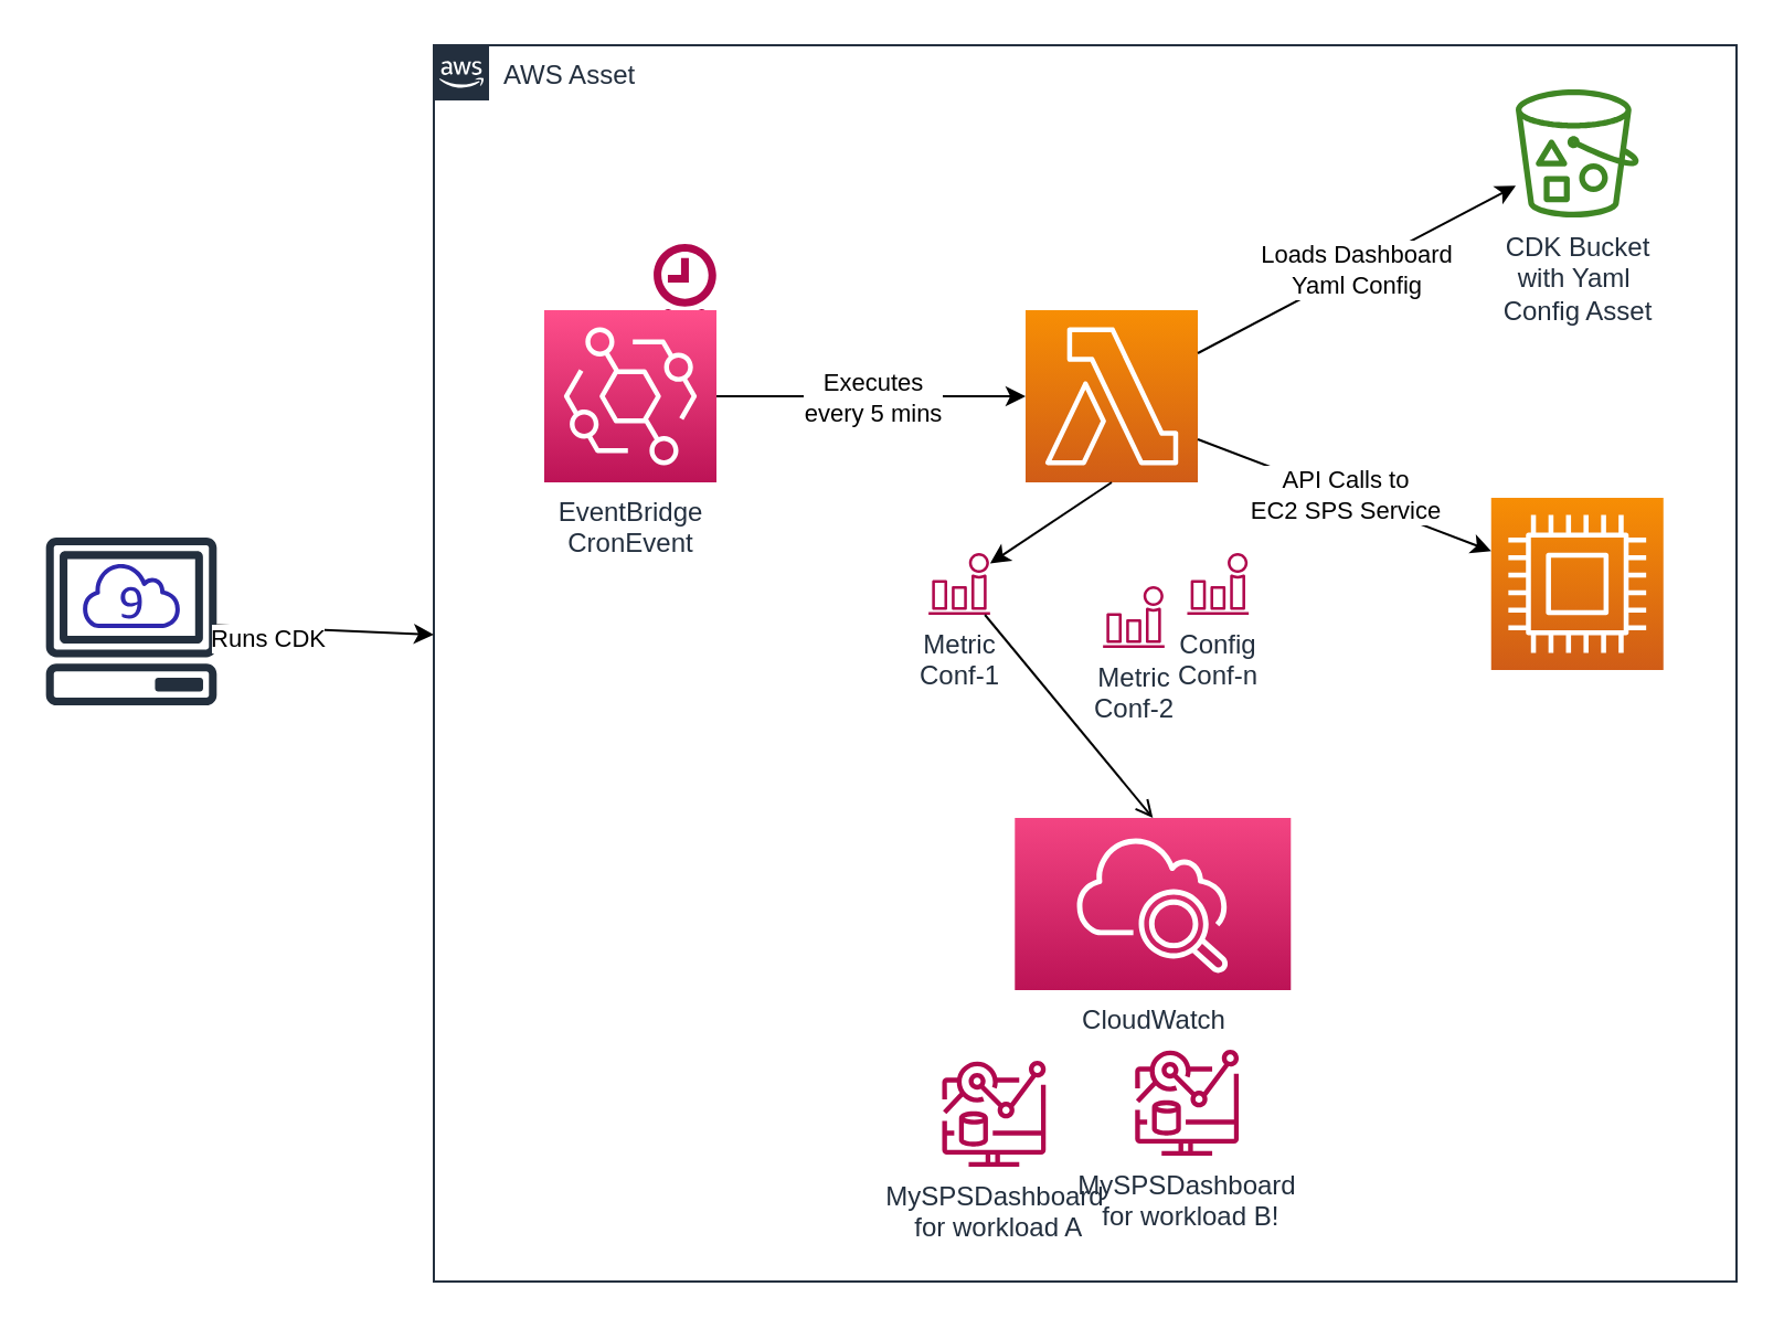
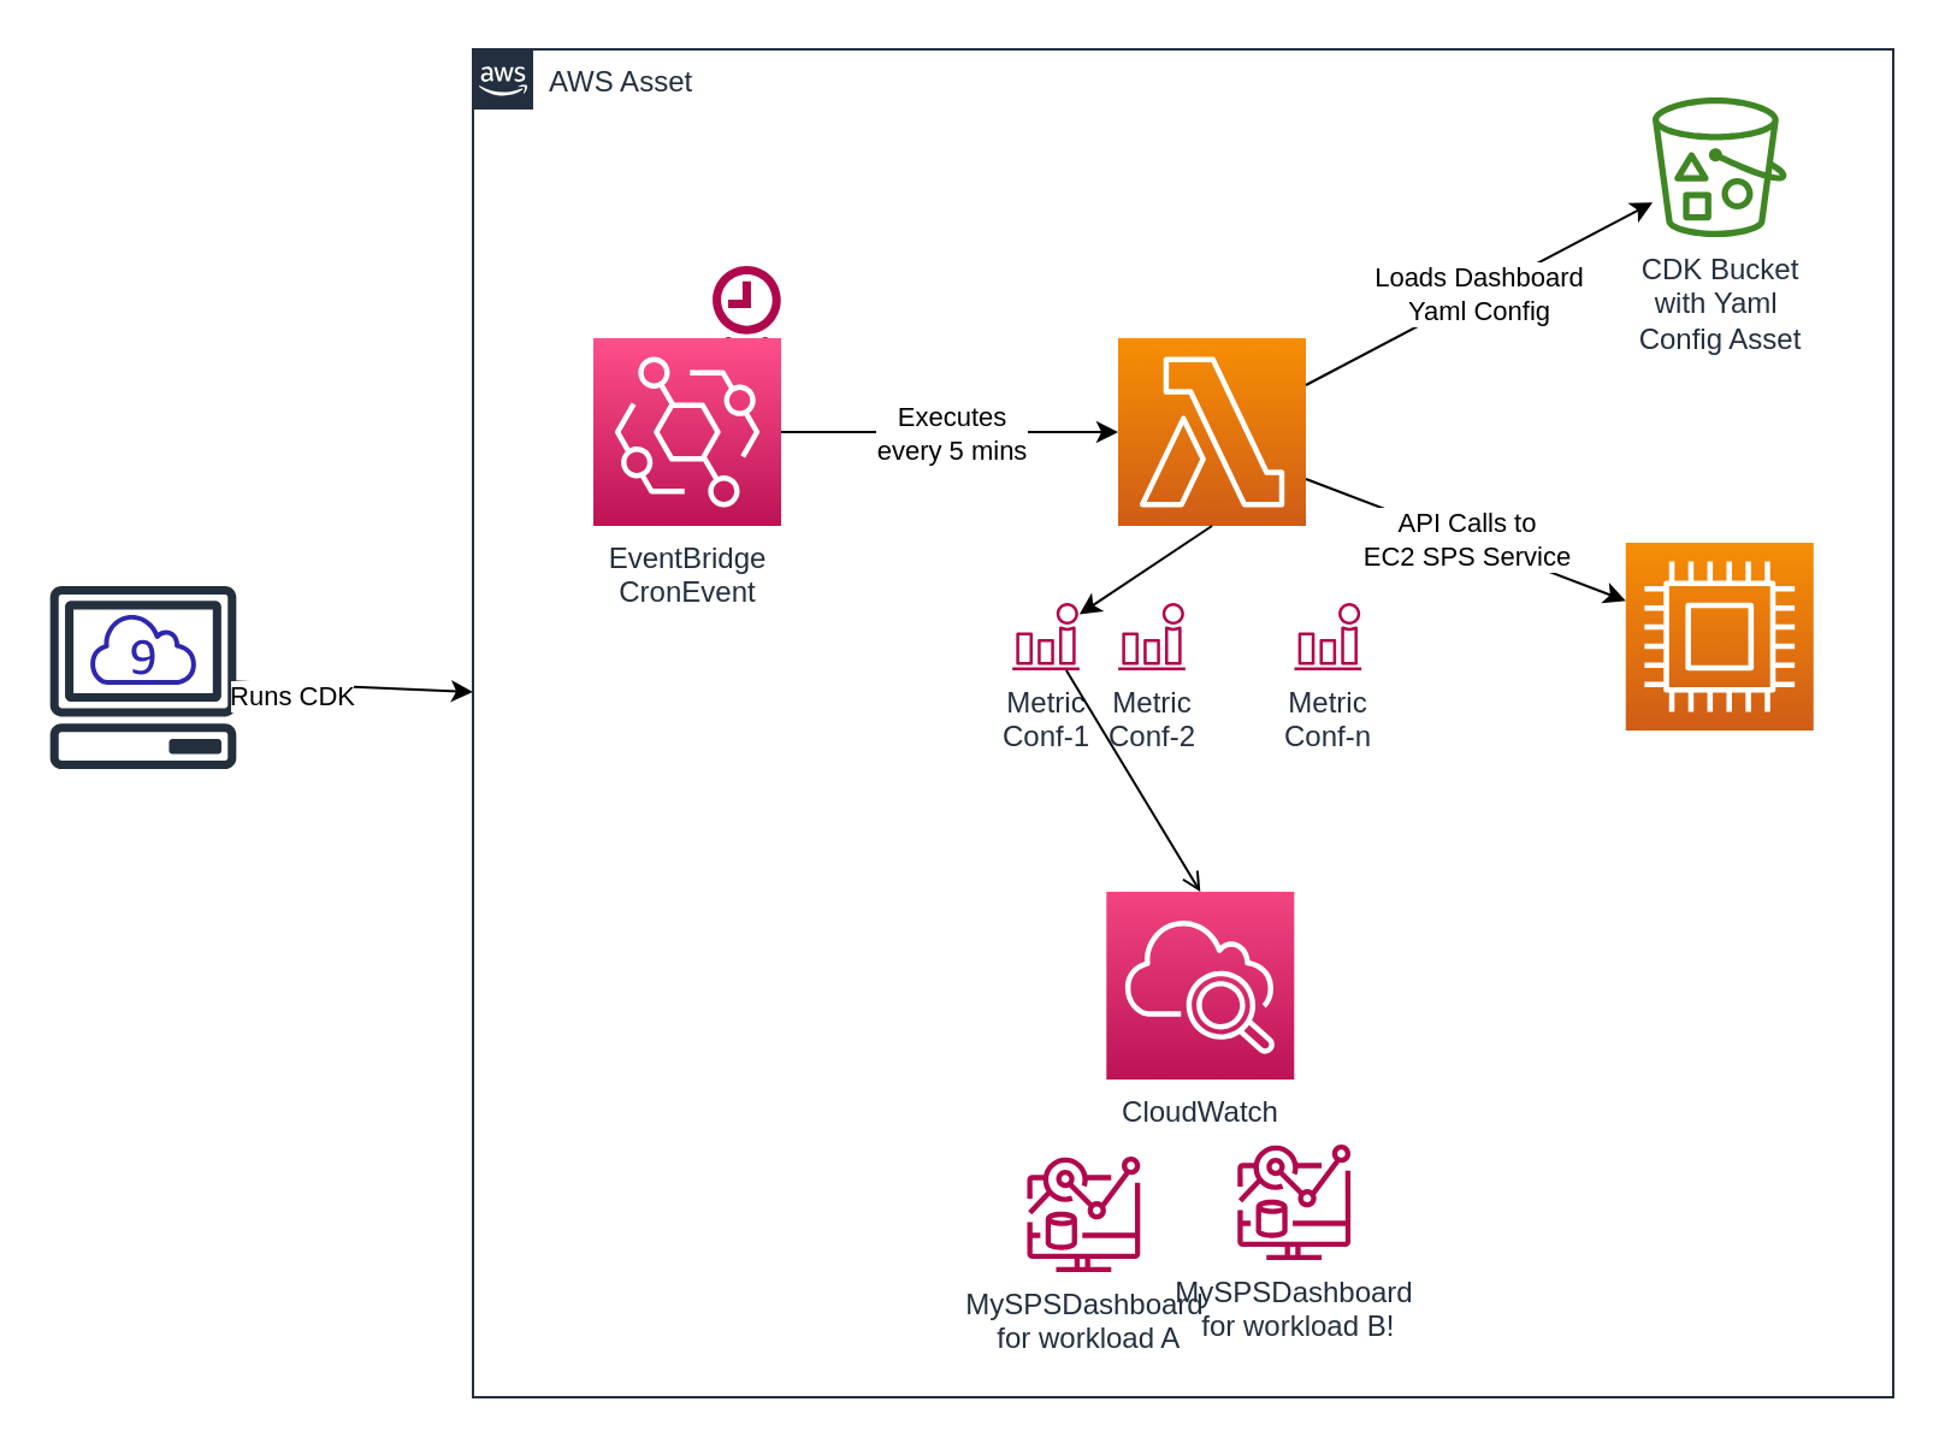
- <mxCell id="11" value="Metric&lt;br&gt;Conf-2" style="sketch=0;outlineConnect=0;fontColor=#232F3E;gradientColor=none;fillColor=#B0084D;strokeColor=none;dashed=0;verticalLabelPosition=bottom;verticalAlign=top;align=center;html=1;fontSize=12;fontStyle=0;aspect=fixed;pointerEvents=1;shape=mxgraph.aws4.alarm;" vertex="1" parent="2"><mxGeometry x="303" y="245" width="28" height="28" as="geometry" /></mxCell>
+ <mxCell id="11" value="Metric&lt;br&gt;Conf-2" style="sketch=0;outlineConnect=0;fontColor=#232F3E;gradientColor=none;fillColor=#B0084D;strokeColor=none;dashed=0;verticalLabelPosition=bottom;verticalAlign=top;align=center;html=1;fontSize=12;fontStyle=0;aspect=fixed;pointerEvents=1;shape=mxgraph.aws4.alarm;" vertex="1" parent="2"><mxGeometry x="268" y="230" width="28" height="28" as="geometry" /></mxCell>
- <mxCell id="12" value="Config&lt;br&gt;Conf-n" style="sketch=0;outlineConnect=0;fontColor=#232F3E;gradientColor=none;fillColor=#B0084D;strokeColor=none;dashed=0;verticalLabelPosition=bottom;verticalAlign=top;align=center;html=1;fontSize=12;fontStyle=0;aspect=fixed;pointerEvents=1;shape=mxgraph.aws4.alarm;" vertex="1" parent="2"><mxGeometry x="341.15" y="230" width="28" height="28" as="geometry" /></mxCell>
+ <mxCell id="12" value="Metric&lt;br&gt;Conf-n" style="sketch=0;outlineConnect=0;fontColor=#232F3E;gradientColor=none;fillColor=#B0084D;strokeColor=none;dashed=0;verticalLabelPosition=bottom;verticalAlign=top;align=center;html=1;fontSize=12;fontStyle=0;aspect=fixed;pointerEvents=1;shape=mxgraph.aws4.alarm;" vertex="1" parent="2"><mxGeometry x="341.15" y="230" width="28" height="28" as="geometry" /></mxCell>
- <mxCell id="6" value="CloudWatch" style="sketch=0;points=[[0,0,0],[0.25,0,0],[0.5,0,0],[0.75,0,0],[1,0,0],[0,1,0],[0.25,1,0],[0.5,1,0],[0.75,1,0],[1,1,0],[0,0.25,0],[0,0.5,0],[0,0.75,0],[1,0.25,0],[1,0.5,0],[1,0.75,0]];points=[[0,0,0],[0.25,0,0],[0.5,0,0],[0.75,0,0],[1,0,0],[0,1,0],[0.25,1,0],[0.5,1,0],[0.75,1,0],[1,1,0],[0,0.25,0],[0,0.5,0],[0,0.75,0],[1,0.25,0],[1,0.5,0],[1,0.75,0]];outlineConnect=0;fontColor=#232F3E;gradientColor=#F34482;gradientDirection=north;fillColor=#BC1356;strokeColor=#ffffff;dashed=0;verticalLabelPosition=bottom;verticalAlign=top;align=center;html=1;fontSize=12;fontStyle=0;aspect=fixed;shape=mxgraph.aws4.resourceIcon;resIcon=mxgraph.aws4.cloudwatch_2;" vertex="1" parent="2"><mxGeometry x="263.15" y="350" width="125" height="78" as="geometry" /></mxCell>
+ <mxCell id="6" value="CloudWatch" style="sketch=0;points=[[0,0,0],[0.25,0,0],[0.5,0,0],[0.75,0,0],[1,0,0],[0,1,0],[0.25,1,0],[0.5,1,0],[0.75,1,0],[1,1,0],[0,0.25,0],[0,0.5,0],[0,0.75,0],[1,0.25,0],[1,0.5,0],[1,0.75,0]];points=[[0,0,0],[0.25,0,0],[0.5,0,0],[0.75,0,0],[1,0,0],[0,1,0],[0.25,1,0],[0.5,1,0],[0.75,1,0],[1,1,0],[0,0.25,0],[0,0.5,0],[0,0.75,0],[1,0.25,0],[1,0.5,0],[1,0.75,0]];outlineConnect=0;fontColor=#232F3E;gradientColor=#F34482;gradientDirection=north;fillColor=#BC1356;strokeColor=#ffffff;dashed=0;verticalLabelPosition=bottom;verticalAlign=top;align=center;html=1;fontSize=12;fontStyle=0;aspect=fixed;shape=mxgraph.aws4.resourceIcon;resIcon=mxgraph.aws4.cloudwatch_2;" vertex="1" parent="2"><mxGeometry x="263.15" y="350" width="78" height="78" as="geometry" /></mxCell>
